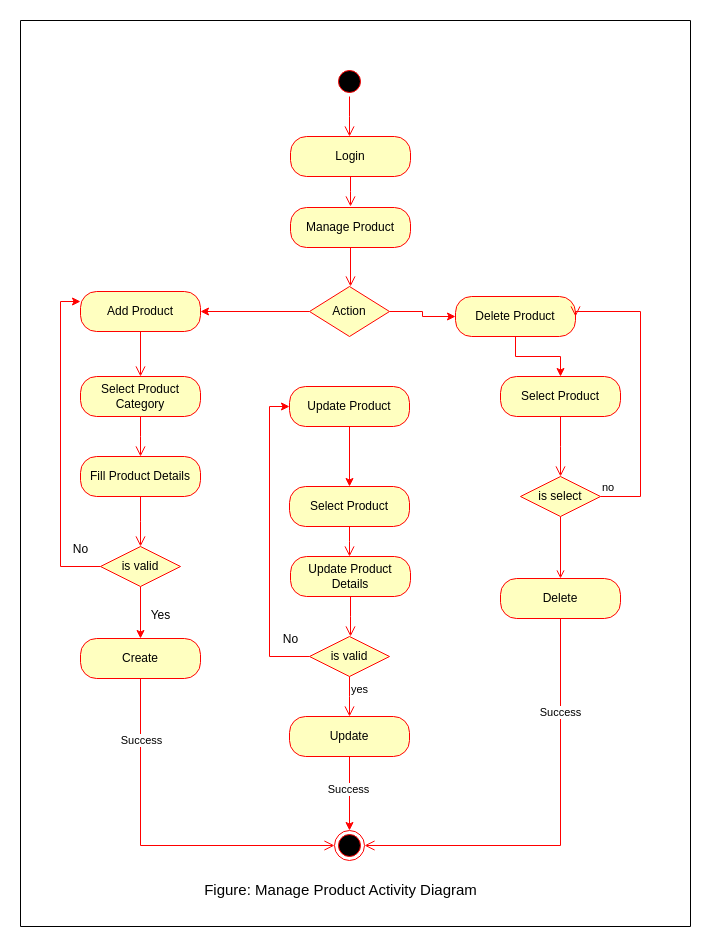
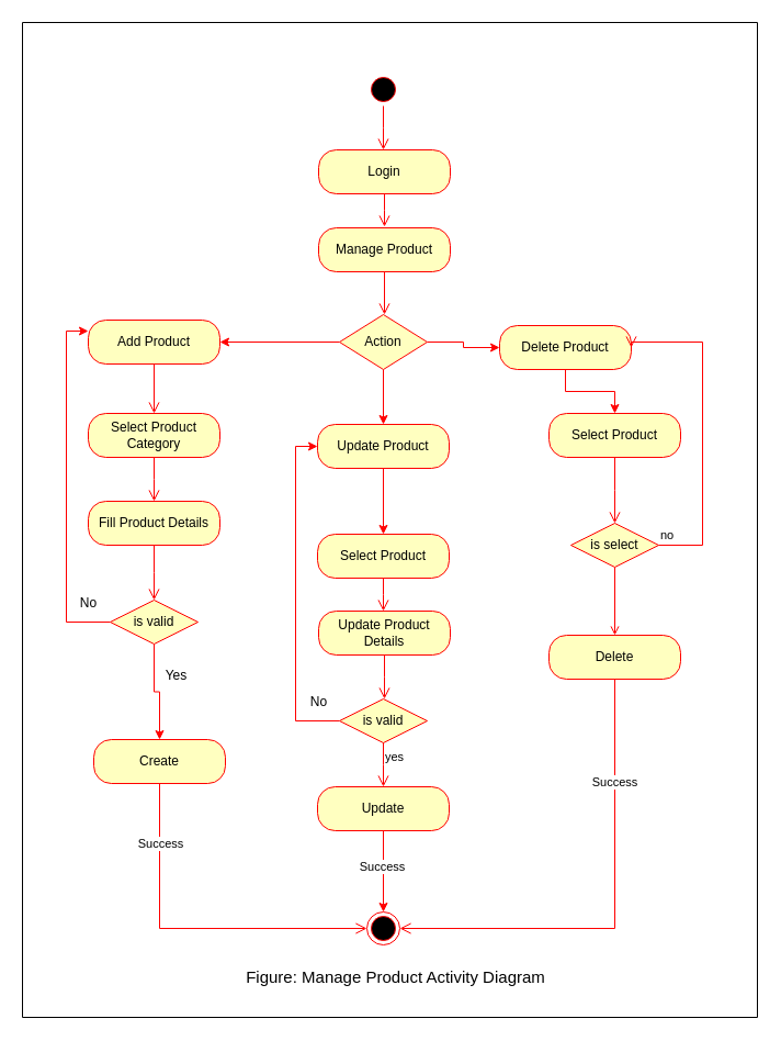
+ <mxCell id="9" value="" style="edgeStyle=orthogonalEdgeStyle;rounded=0;orthogonalLoop=1;jettySize=auto;html=1;strokeColor=#FF0000;" parent="1" source="11" target="23" edge="1"><mxGeometry relative="1" as="geometry" /></mxCell>
- <mxCell id="41" value="Create" style="rounded=1;whiteSpace=wrap;html=1;arcSize=40;fontColor=#000000;fillColor=#ffffc0;strokeColor=#ff0000;" parent="40" vertex="1"><mxGeometry x="60" y="618" width="120" height="40" as="geometry" /></mxCell>
+ <mxCell id="41" value="Create" style="rounded=1;whiteSpace=wrap;html=1;arcSize=40;fontColor=#000000;fillColor=#ffffc0;strokeColor=#ff0000;" parent="40" vertex="1"><mxGeometry x="65" y="653" width="120" height="40" as="geometry" /></mxCell>
- <mxCell id="51" value="&lt;font style=&quot;font-size: 15px;&quot;&gt;Figure: Manage Product Activity Diagram&lt;/font&gt;" style="text;html=1;align=center;verticalAlign=middle;resizable=0;points=[];autosize=1;strokeColor=none;fillColor=none;" vertex="1" parent="1"><mxGeometry x="190" y="874" width="300" height="30" as="geometry" /></mxCell>
+ <mxCell id="51" value="&lt;font style=&quot;font-size: 15px;&quot;&gt;Figure: Manage Product Activity Diagram&lt;/font&gt;" style="text;html=1;align=center;verticalAlign=middle;resizable=0;points=[];autosize=1;strokeColor=none;fillColor=none;" vertex="1" parent="1"><mxGeometry x="210" y="874" width="300" height="30" as="geometry" /></mxCell>
